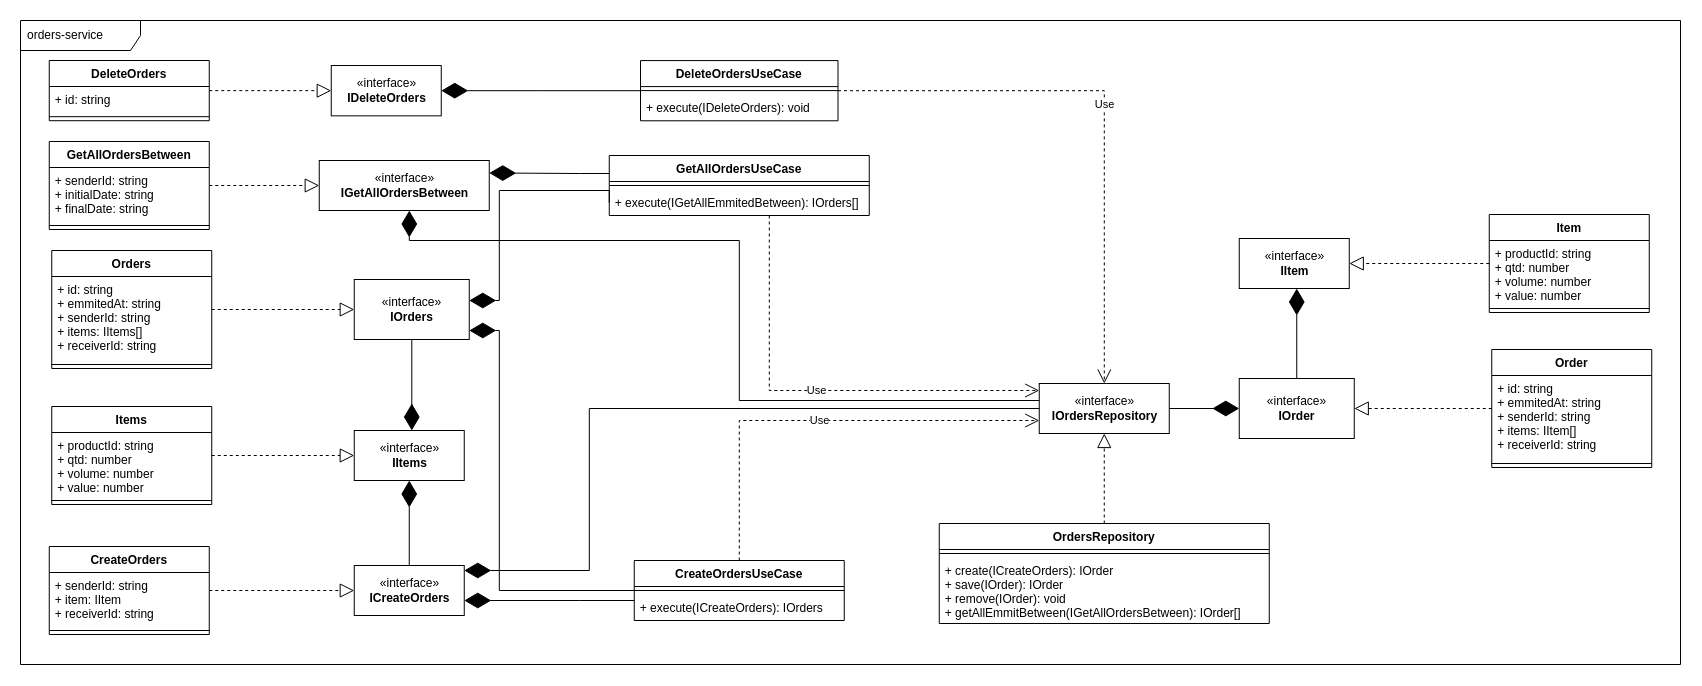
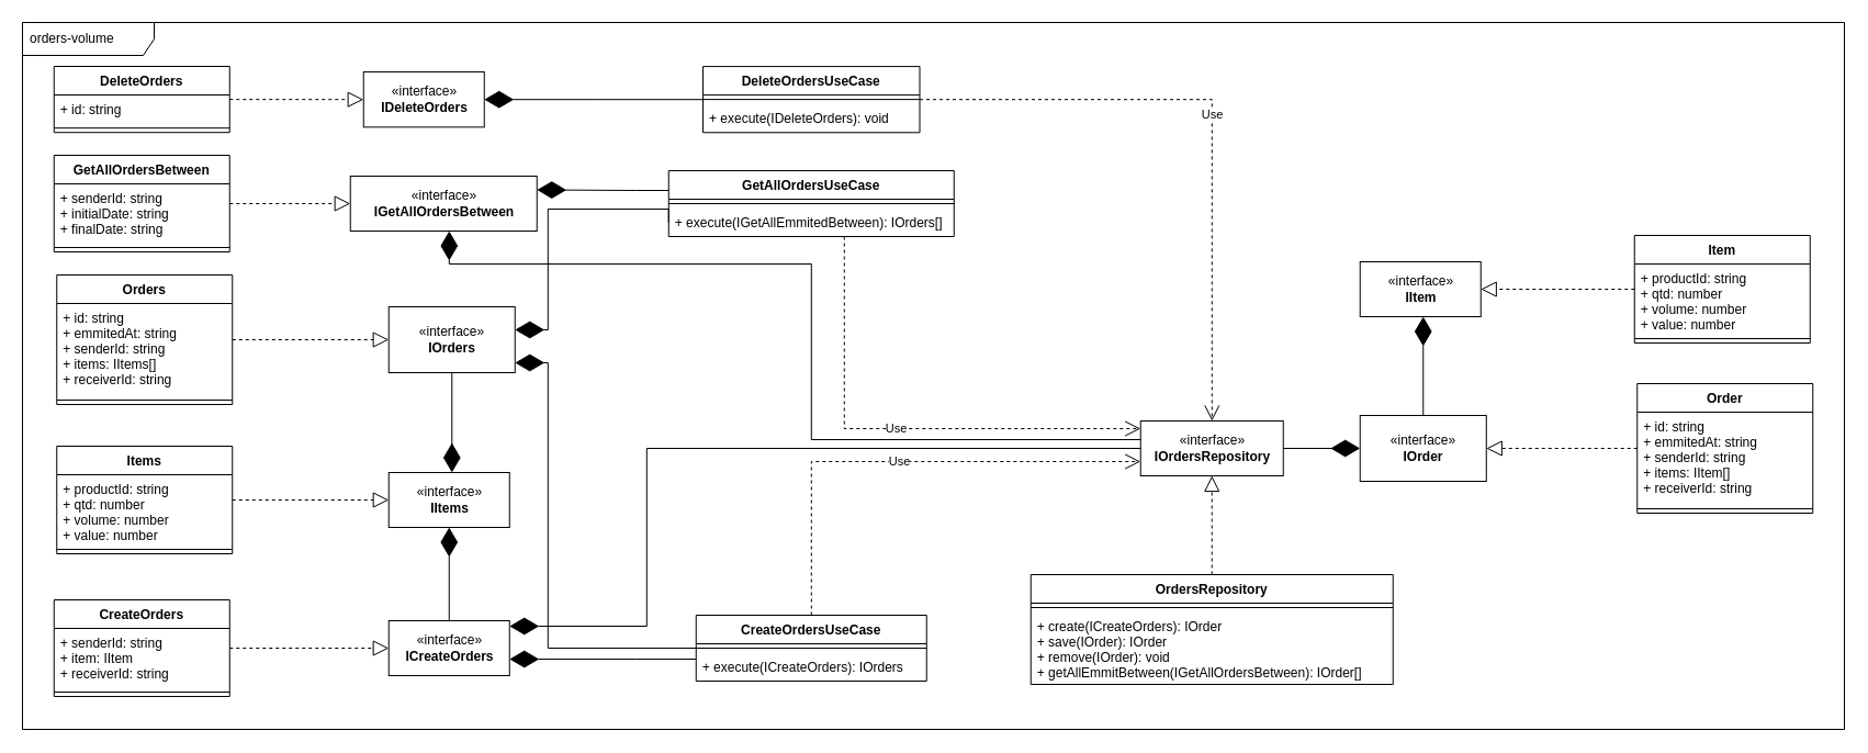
- <mxCell id="64" value="orders-service" style="shape=umlFrame;whiteSpace=wrap;html=1;width=120;height=30;boundedLbl=1;verticalAlign=middle;align=left;spacingLeft=5;" vertex="1" parent="1"><mxGeometry x="20" y="20" width="1660" height="644" as="geometry" /></mxCell>
+ <mxCell id="64" value="orders-volume" style="shape=umlFrame;whiteSpace=wrap;html=1;width=120;height=30;boundedLbl=1;verticalAlign=middle;align=left;spacingLeft=5;" vertex="1" parent="1"><mxGeometry x="20" y="20" width="1660" height="644" as="geometry" /></mxCell>
